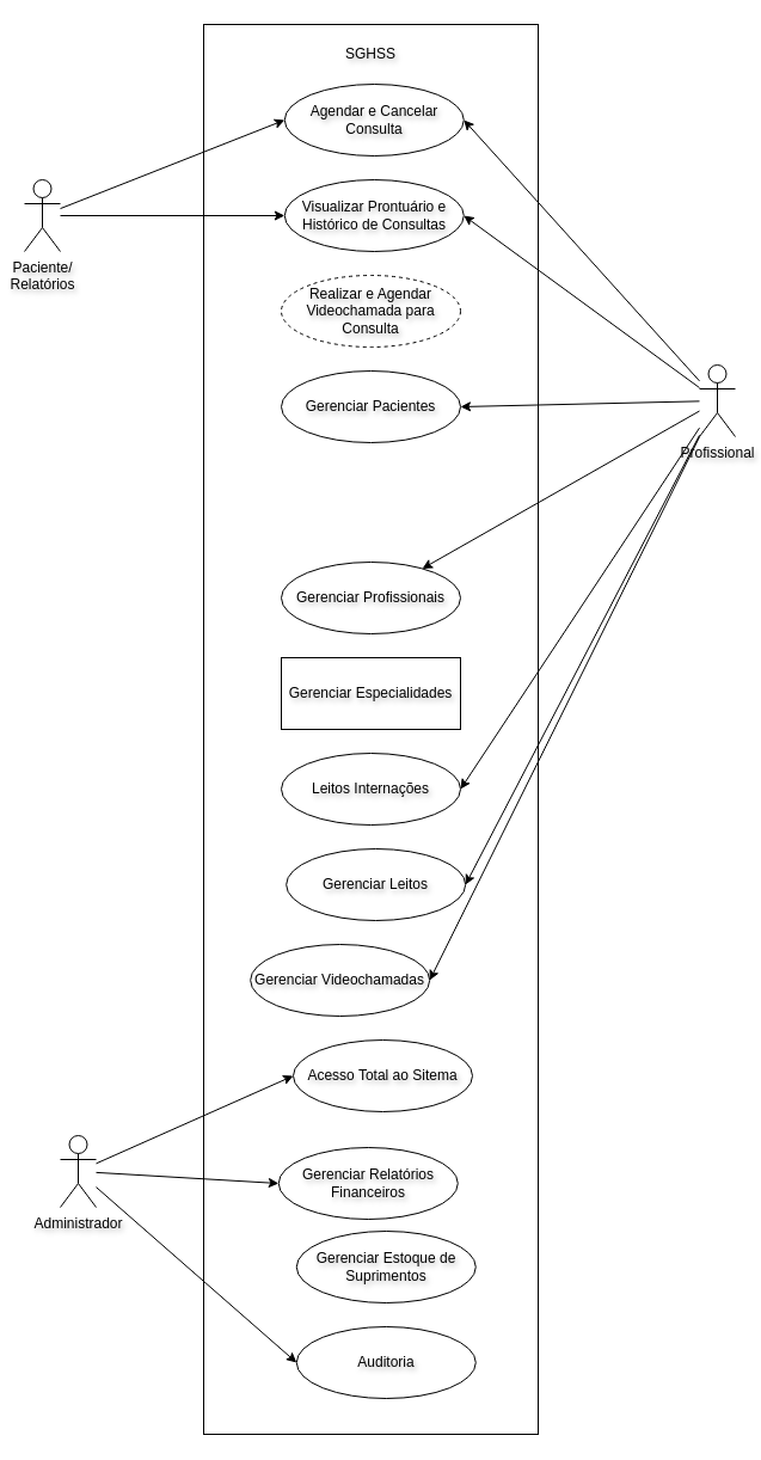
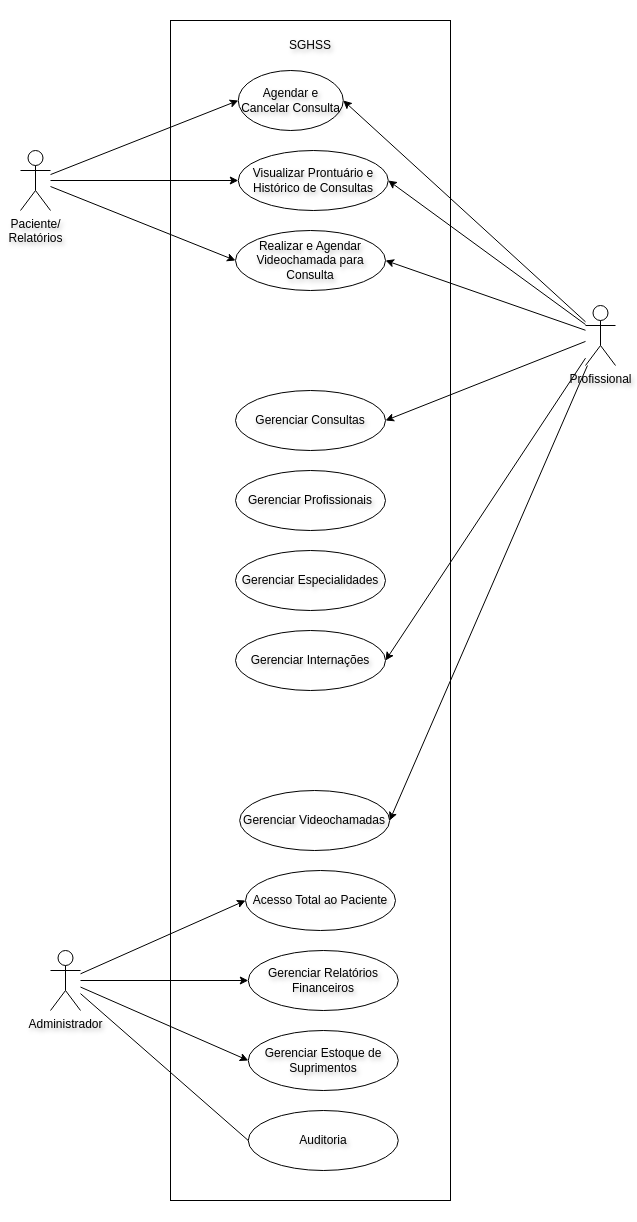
- <mxCell id="7" value="Agendar e Cancelar Consulta" style="ellipse;whiteSpace=wrap;html=1;textShadow=1;fillColor=none;" parent="1" vertex="1"><mxGeometry x="237.774" y="70" width="150" height="60" as="geometry" /></mxCell>
+ <mxCell id="7" value="Agendar e Cancelar Consulta" style="ellipse;whiteSpace=wrap;html=1;textShadow=1;fillColor=none;" parent="1" vertex="1"><mxGeometry x="237.774" y="70" width="105" height="60" as="geometry" /></mxCell>
+ <mxCell id="23" value="" style="endArrow=classic;html=1;rounded=0;entryX=0;entryY=0.5;entryDx=0;entryDy=0;textShadow=1;" parent="1" source="3" target="15" edge="1"><mxGeometry width="50" height="50" relative="1" as="geometry"><mxPoint x="60" y="273" as="sourcePoint" /><mxPoint x="217.77" y="410" as="targetPoint" /></mxGeometry></mxCell>
- <mxCell id="15" value="Realizar e Agendar Videochamada para Consulta" style="ellipse;whiteSpace=wrap;html=1;textShadow=1;fillColor=none;dashed=1;" parent="1" vertex="1"><mxGeometry x="235.004" y="230" width="150" height="60" as="geometry" /></mxCell>
+ <mxCell id="15" value="Realizar e Agendar Videochamada para Consulta" style="ellipse;whiteSpace=wrap;html=1;textShadow=1;fillColor=none;" parent="1" vertex="1"><mxGeometry x="235.004" y="230" width="150" height="60" as="geometry" /></mxCell>
- <mxCell id="17" value="" style="endArrow=classic;html=1;rounded=0;entryX=1;entryY=0.5;entryDx=0;entryDy=0;textShadow=1;" parent="1" source="5" target="12" edge="1"><mxGeometry width="50" height="50" relative="1" as="geometry"><mxPoint x="472" y="290" as="sourcePoint" /><mxPoint x="629.77" y="363" as="targetPoint" /></mxGeometry></mxCell>
- <mxCell id="12" value="Gerenciar Pacientes" style="ellipse;whiteSpace=wrap;html=1;fillColor=none;textShadow=1;" parent="1" vertex="1"><mxGeometry x="235.004" y="310" width="150" height="60" as="geometry" /></mxCell>
+ <mxCell id="18" value="" style="endArrow=classic;html=1;rounded=0;entryX=1;entryY=0.5;entryDx=0;entryDy=0;textShadow=1;" parent="1" source="5" target="11" edge="1"><mxGeometry width="50" height="50" relative="1" as="geometry"><mxPoint x="370" y="300" as="sourcePoint" /><mxPoint x="517.774" y="300" as="targetPoint" /></mxGeometry></mxCell>
- <mxCell id="21" value="" style="endArrow=classic;html=1;rounded=0;textShadow=1;" parent="1" source="5" target="34" edge="1"><mxGeometry width="50" height="50" relative="1" as="geometry"><mxPoint x="530" y="215" as="sourcePoint" /><mxPoint x="398" y="350" as="targetPoint" /></mxGeometry></mxCell>
+ <mxCell id="21" value="" style="endArrow=classic;html=1;rounded=0;entryX=1;entryY=0.5;entryDx=0;entryDy=0;textShadow=1;" parent="1" source="5" target="15" edge="1"><mxGeometry width="50" height="50" relative="1" as="geometry"><mxPoint x="530" y="215" as="sourcePoint" /><mxPoint x="398" y="350" as="targetPoint" /></mxGeometry></mxCell>
+ <mxCell id="11" value="Gerenciar Consultas" style="ellipse;whiteSpace=wrap;html=1;textShadow=1;fillColor=none;" parent="1" vertex="1"><mxGeometry x="235.004" y="390" width="150" height="60" as="geometry" /></mxCell>
- <mxCell id="26" value="" style="endArrow=classic;html=1;rounded=0;entryX=1;entryY=0.5;entryDx=0;entryDy=0;textShadow=1;" parent="1" source="5" target="25" edge="1"><mxGeometry width="50" height="50" relative="1" as="geometry"><mxPoint x="520" y="510" as="sourcePoint" /><mxPoint x="570" y="460" as="targetPoint" /></mxGeometry></mxCell>
- <mxCell id="35" value="Gerenciar Especialidades" style="whiteSpace=wrap;html=1;fillColor=none;direction=east;textShadow=1;rounded=0;" parent="1" vertex="1"><mxGeometry x="235.004" y="550" width="150" height="60" as="geometry" /></mxCell>
+ <mxCell id="35" value="Gerenciar Especialidades" style="ellipse;whiteSpace=wrap;html=1;fillColor=none;direction=east;textShadow=1;" parent="1" vertex="1"><mxGeometry x="235.004" y="550" width="150" height="60" as="geometry" /></mxCell>
- <mxCell id="30" value="Leitos Internações" style="ellipse;whiteSpace=wrap;html=1;fillColor=none;direction=east;textShadow=1;" parent="1" vertex="1"><mxGeometry x="235.004" y="630" width="150" height="60" as="geometry" /></mxCell>
+ <mxCell id="30" value="Gerenciar Internações" style="ellipse;whiteSpace=wrap;html=1;fillColor=none;direction=east;textShadow=1;" parent="1" vertex="1"><mxGeometry x="235.004" y="630" width="150" height="60" as="geometry" /></mxCell>
- <mxCell id="25" value="Gerenciar Leitos" style="ellipse;whiteSpace=wrap;html=1;fillColor=none;direction=east;textShadow=1;" parent="1" vertex="1"><mxGeometry x="239.164" y="710" width="150" height="60" as="geometry" /></mxCell>
- <mxCell id="16" value="Gerenciar&amp;nbsp;&lt;span style=&quot;background-color: transparent; color: light-dark(rgb(0, 0, 0), rgb(255, 255, 255));&quot;&gt;Videochamadas&lt;/span&gt;" style="ellipse;whiteSpace=wrap;html=1;fillColor=none;textShadow=1;" parent="1" vertex="1"><mxGeometry x="209.164" y="790" width="150" height="60" as="geometry" /></mxCell>
+ <mxCell id="16" value="Gerenciar&amp;nbsp;&lt;span style=&quot;background-color: transparent; color: light-dark(rgb(0, 0, 0), rgb(255, 255, 255));&quot;&gt;Videochamadas&lt;/span&gt;" style="ellipse;whiteSpace=wrap;html=1;fillColor=none;textShadow=1;" parent="1" vertex="1"><mxGeometry x="239.164" y="790" width="150" height="60" as="geometry" /></mxCell>
- <mxCell id="32" value="Acesso Total ao Sitema" style="ellipse;whiteSpace=wrap;html=1;direction=east;fillColor=none;textShadow=1;" parent="1" vertex="1"><mxGeometry x="245.004" y="870" width="150" height="60" as="geometry" /></mxCell>
+ <mxCell id="32" value="Acesso Total ao Paciente" style="ellipse;whiteSpace=wrap;html=1;direction=east;fillColor=none;textShadow=1;" parent="1" vertex="1"><mxGeometry x="245.004" y="870" width="150" height="60" as="geometry" /></mxCell>
- <mxCell id="24" value="Gerenciar Relatórios Financeiros" style="ellipse;whiteSpace=wrap;html=1;direction=east;fillColor=none;textShadow=1;" parent="1" vertex="1"><mxGeometry x="232.774" y="960" width="150" height="60" as="geometry" /></mxCell>
+ <mxCell id="24" value="Gerenciar Relatórios Financeiros" style="ellipse;whiteSpace=wrap;html=1;direction=east;fillColor=none;textShadow=1;" parent="1" vertex="1"><mxGeometry x="247.774" y="950" width="150" height="60" as="geometry" /></mxCell>
+ <mxCell id="28" value="" style="endArrow=classic;html=1;rounded=0;entryX=0;entryY=0.5;entryDx=0;entryDy=0;textShadow=1;" parent="1" source="4" target="14" edge="1"><mxGeometry width="50" height="50" relative="1" as="geometry"><mxPoint x="110" y="870" as="sourcePoint" /><mxPoint x="160" y="820" as="targetPoint" /></mxGeometry></mxCell>
- <mxCell id="27" value="" style="endArrow=classic;html=1;rounded=0;entryX=0;entryY=0.5;entryDx=0;entryDy=0;textShadow=1;" parent="1" source="4" target="13" edge="1"><mxGeometry width="50" height="50" relative="1" as="geometry"><mxPoint x="120" y="920" as="sourcePoint" /><mxPoint x="170" y="870" as="targetPoint" /></mxGeometry></mxCell>
+ <mxCell id="27" value="" style="endArrow=none;html=1;rounded=0;entryX=0;entryY=0.5;entryDx=0;entryDy=0;textShadow=1;" parent="1" source="4" target="13" edge="1"><mxGeometry width="50" height="50" relative="1" as="geometry"><mxPoint x="120" y="920" as="sourcePoint" /><mxPoint x="170" y="870" as="targetPoint" /></mxGeometry></mxCell>
